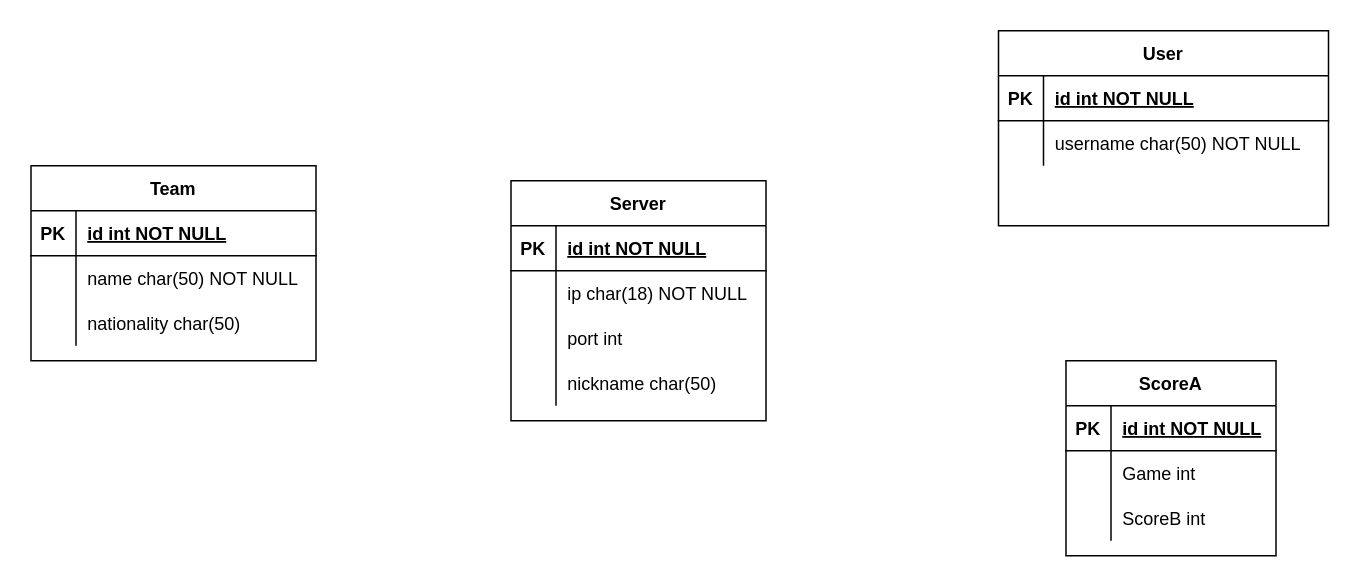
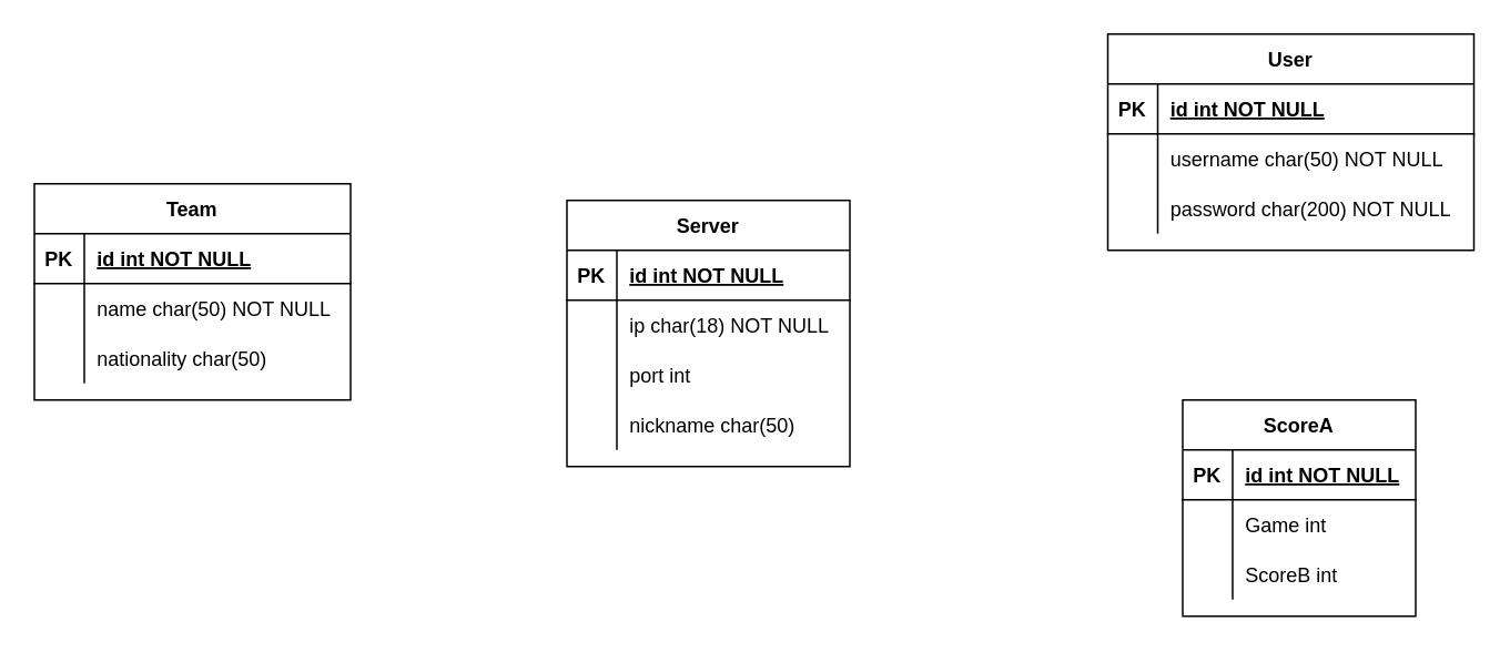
+ <mxCell id="34" value="password char(200) NOT NULL" style="shape=partialRectangle;overflow=hidden;connectable=0;fillColor=none;top=0;left=0;bottom=0;right=0;align=left;spacingLeft=6;" vertex="1" parent="32"><mxGeometry x="30" width="190" height="30" as="geometry" /></mxCell>
